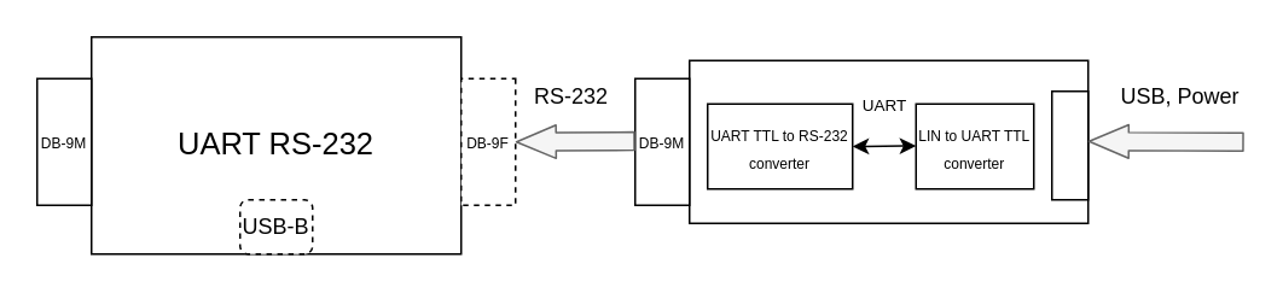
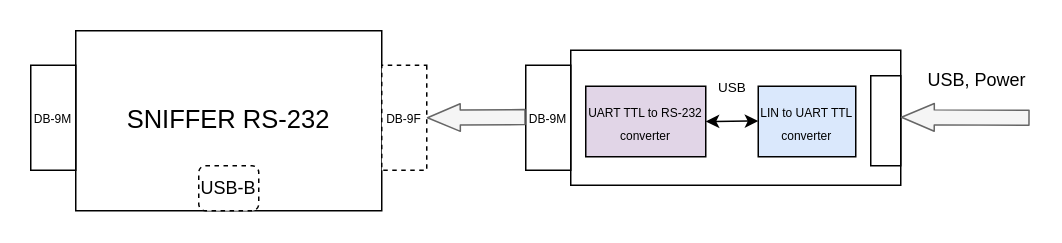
- <mxCell id="12" value="RS-232" style="text;html=1;strokeColor=none;fillColor=none;align=center;verticalAlign=middle;whiteSpace=wrap;rounded=0;shadow=0;glass=0;sketch=0;" vertex="1" parent="1"><mxGeometry x="290" y="43" width="50" height="20" as="geometry" /></mxCell>
- <mxCell id="14" value="&lt;font style=&quot;font-size: 9px&quot;&gt;UART&lt;/font&gt;" style="text;html=1;strokeColor=none;fillColor=none;align=center;verticalAlign=middle;whiteSpace=wrap;rounded=0;shadow=0;glass=0;sketch=0;" vertex="1" parent="1"><mxGeometry x="463" y="47" width="50" height="20" as="geometry" /></mxCell>
+ <mxCell id="14" value="&lt;font style=&quot;font-size: 9px&quot;&gt;USB&lt;/font&gt;" style="text;html=1;strokeColor=none;fillColor=none;align=center;verticalAlign=middle;whiteSpace=wrap;rounded=0;shadow=0;glass=0;sketch=0;" vertex="1" parent="1"><mxGeometry x="463" y="47" width="50" height="20" as="geometry" /></mxCell>
- <mxCell id="2" value="&lt;font style=&quot;font-size: 17px&quot;&gt;UART RS-232&lt;/font&gt;" style="rounded=0;whiteSpace=wrap;html=1;sketch=0;" vertex="1" parent="1"><mxGeometry x="50" y="20" width="204" height="120" as="geometry" /></mxCell>
+ <mxCell id="2" value="&lt;font style=&quot;font-size: 17px&quot;&gt;SNIFFER RS-232&lt;/font&gt;" style="rounded=0;whiteSpace=wrap;html=1;sketch=0;" vertex="1" parent="1"><mxGeometry x="50" y="20" width="204" height="120" as="geometry" /></mxCell>
- <mxCell id="9" value="&lt;font style=&quot;font-size: 8px&quot;&gt;UART TTL to RS-232&lt;br&gt;converter&lt;br&gt;&lt;/font&gt;" style="rounded=0;whiteSpace=wrap;html=1;shadow=0;glass=0;sketch=0;" vertex="1" parent="1"><mxGeometry x="390" y="57" width="80" height="47" as="geometry" /></mxCell>
+ <mxCell id="9" value="&lt;font style=&quot;font-size: 8px&quot;&gt;UART TTL to RS-232&lt;br&gt;converter&lt;br&gt;&lt;/font&gt;" style="rounded=0;whiteSpace=wrap;html=1;shadow=0;glass=0;sketch=0;fillColor=#e1d5e7;" vertex="1" parent="1"><mxGeometry x="390" y="57" width="80" height="47" as="geometry" /></mxCell>
- <mxCell id="10" value="&lt;font style=&quot;font-size: 8px&quot;&gt;LIN to UART TTL&lt;br&gt;converter&lt;br&gt;&lt;/font&gt;" style="rounded=0;whiteSpace=wrap;html=1;shadow=0;glass=0;sketch=0;" vertex="1" parent="1"><mxGeometry x="505" y="57" width="65" height="47" as="geometry" /></mxCell>
+ <mxCell id="10" value="&lt;font style=&quot;font-size: 8px&quot;&gt;LIN to UART TTL&lt;br&gt;converter&lt;br&gt;&lt;/font&gt;" style="rounded=0;whiteSpace=wrap;html=1;shadow=0;glass=0;sketch=0;fillColor=#dae8fc;" vertex="1" parent="1"><mxGeometry x="505" y="57" width="65" height="47" as="geometry" /></mxCell>
